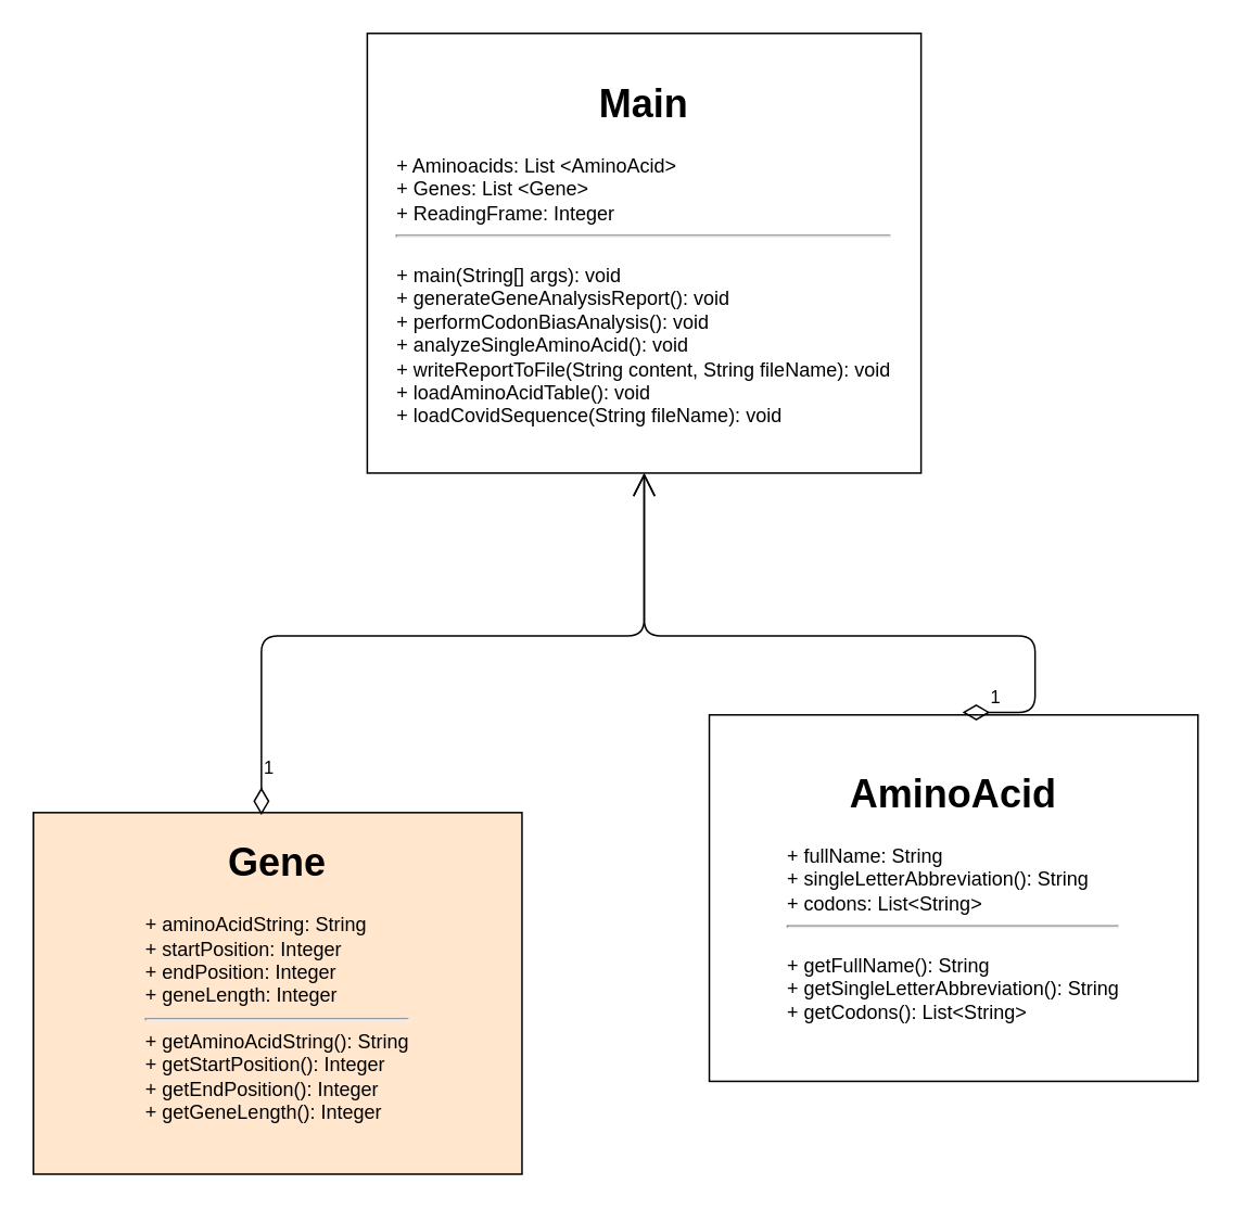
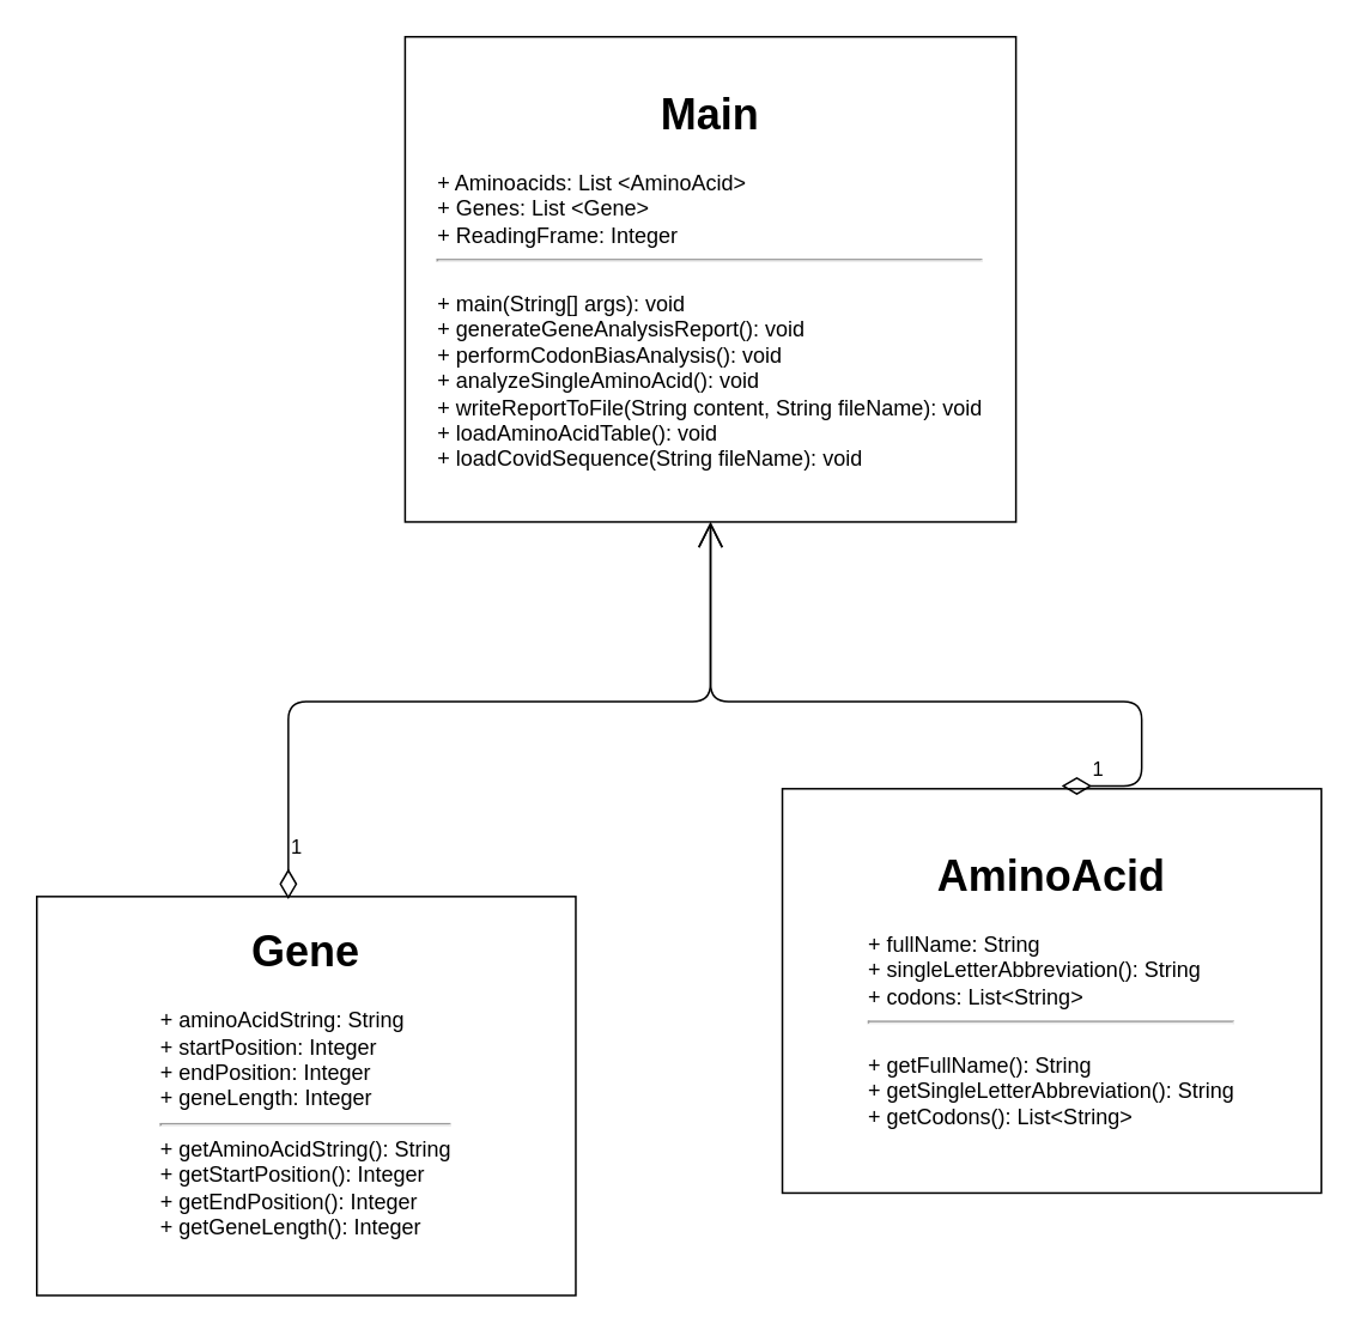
- <mxCell id="3" value="&lt;h1&gt;Gene&lt;/h1&gt;&lt;h3 style=&quot;&quot;&gt;&lt;/h3&gt;&lt;h4 style=&quot;text-align: left;&quot;&gt;&lt;span style=&quot;font-weight: normal;&quot;&gt;&lt;span style=&quot;background-color: initial; font-size: 12px;&quot;&gt;+ aminoAcidString: String&lt;br&gt;&lt;/span&gt;&lt;span style=&quot;background-color: initial; font-size: 12px;&quot;&gt;+ startPosition: Integer&lt;br&gt;&lt;/span&gt;&lt;span style=&quot;background-color: initial; font-size: 12px;&quot;&gt;+ endPosition: Integer&lt;br&gt;&lt;/span&gt;&lt;span style=&quot;background-color: initial; font-size: 12px;&quot;&gt;+ geneLength: Integer&lt;/span&gt;&lt;/span&gt;&lt;hr&gt;&lt;span style=&quot;font-weight: normal;&quot;&gt;+ getAminoAcidString(): String&lt;br&gt;+ getStartPosition(): Integer&lt;br&gt;+ getEndPosition(): Integer&lt;br&gt;+ getGeneLength(): Integer&lt;/span&gt;&lt;/h4&gt;&lt;div&gt;&lt;br&gt;&lt;/div&gt;" style="whiteSpace=wrap;html=1;fillColor=#ffe6cc;" vertex="1" parent="1"><mxGeometry x="20" y="498.5" width="300" height="222" as="geometry" /></mxCell>
+ <mxCell id="3" value="&lt;h1&gt;Gene&lt;/h1&gt;&lt;h3 style=&quot;&quot;&gt;&lt;/h3&gt;&lt;h4 style=&quot;text-align: left;&quot;&gt;&lt;span style=&quot;font-weight: normal;&quot;&gt;&lt;span style=&quot;background-color: initial; font-size: 12px;&quot;&gt;+ aminoAcidString: String&lt;br&gt;&lt;/span&gt;&lt;span style=&quot;background-color: initial; font-size: 12px;&quot;&gt;+ startPosition: Integer&lt;br&gt;&lt;/span&gt;&lt;span style=&quot;background-color: initial; font-size: 12px;&quot;&gt;+ endPosition: Integer&lt;br&gt;&lt;/span&gt;&lt;span style=&quot;background-color: initial; font-size: 12px;&quot;&gt;+ geneLength: Integer&lt;/span&gt;&lt;/span&gt;&lt;hr&gt;&lt;span style=&quot;font-weight: normal;&quot;&gt;+ getAminoAcidString(): String&lt;br&gt;+ getStartPosition(): Integer&lt;br&gt;+ getEndPosition(): Integer&lt;br&gt;+ getGeneLength(): Integer&lt;/span&gt;&lt;/h4&gt;&lt;div&gt;&lt;br&gt;&lt;/div&gt;" style="whiteSpace=wrap;html=1;" vertex="1" parent="1"><mxGeometry x="20" y="498.5" width="300" height="222" as="geometry" /></mxCell>
